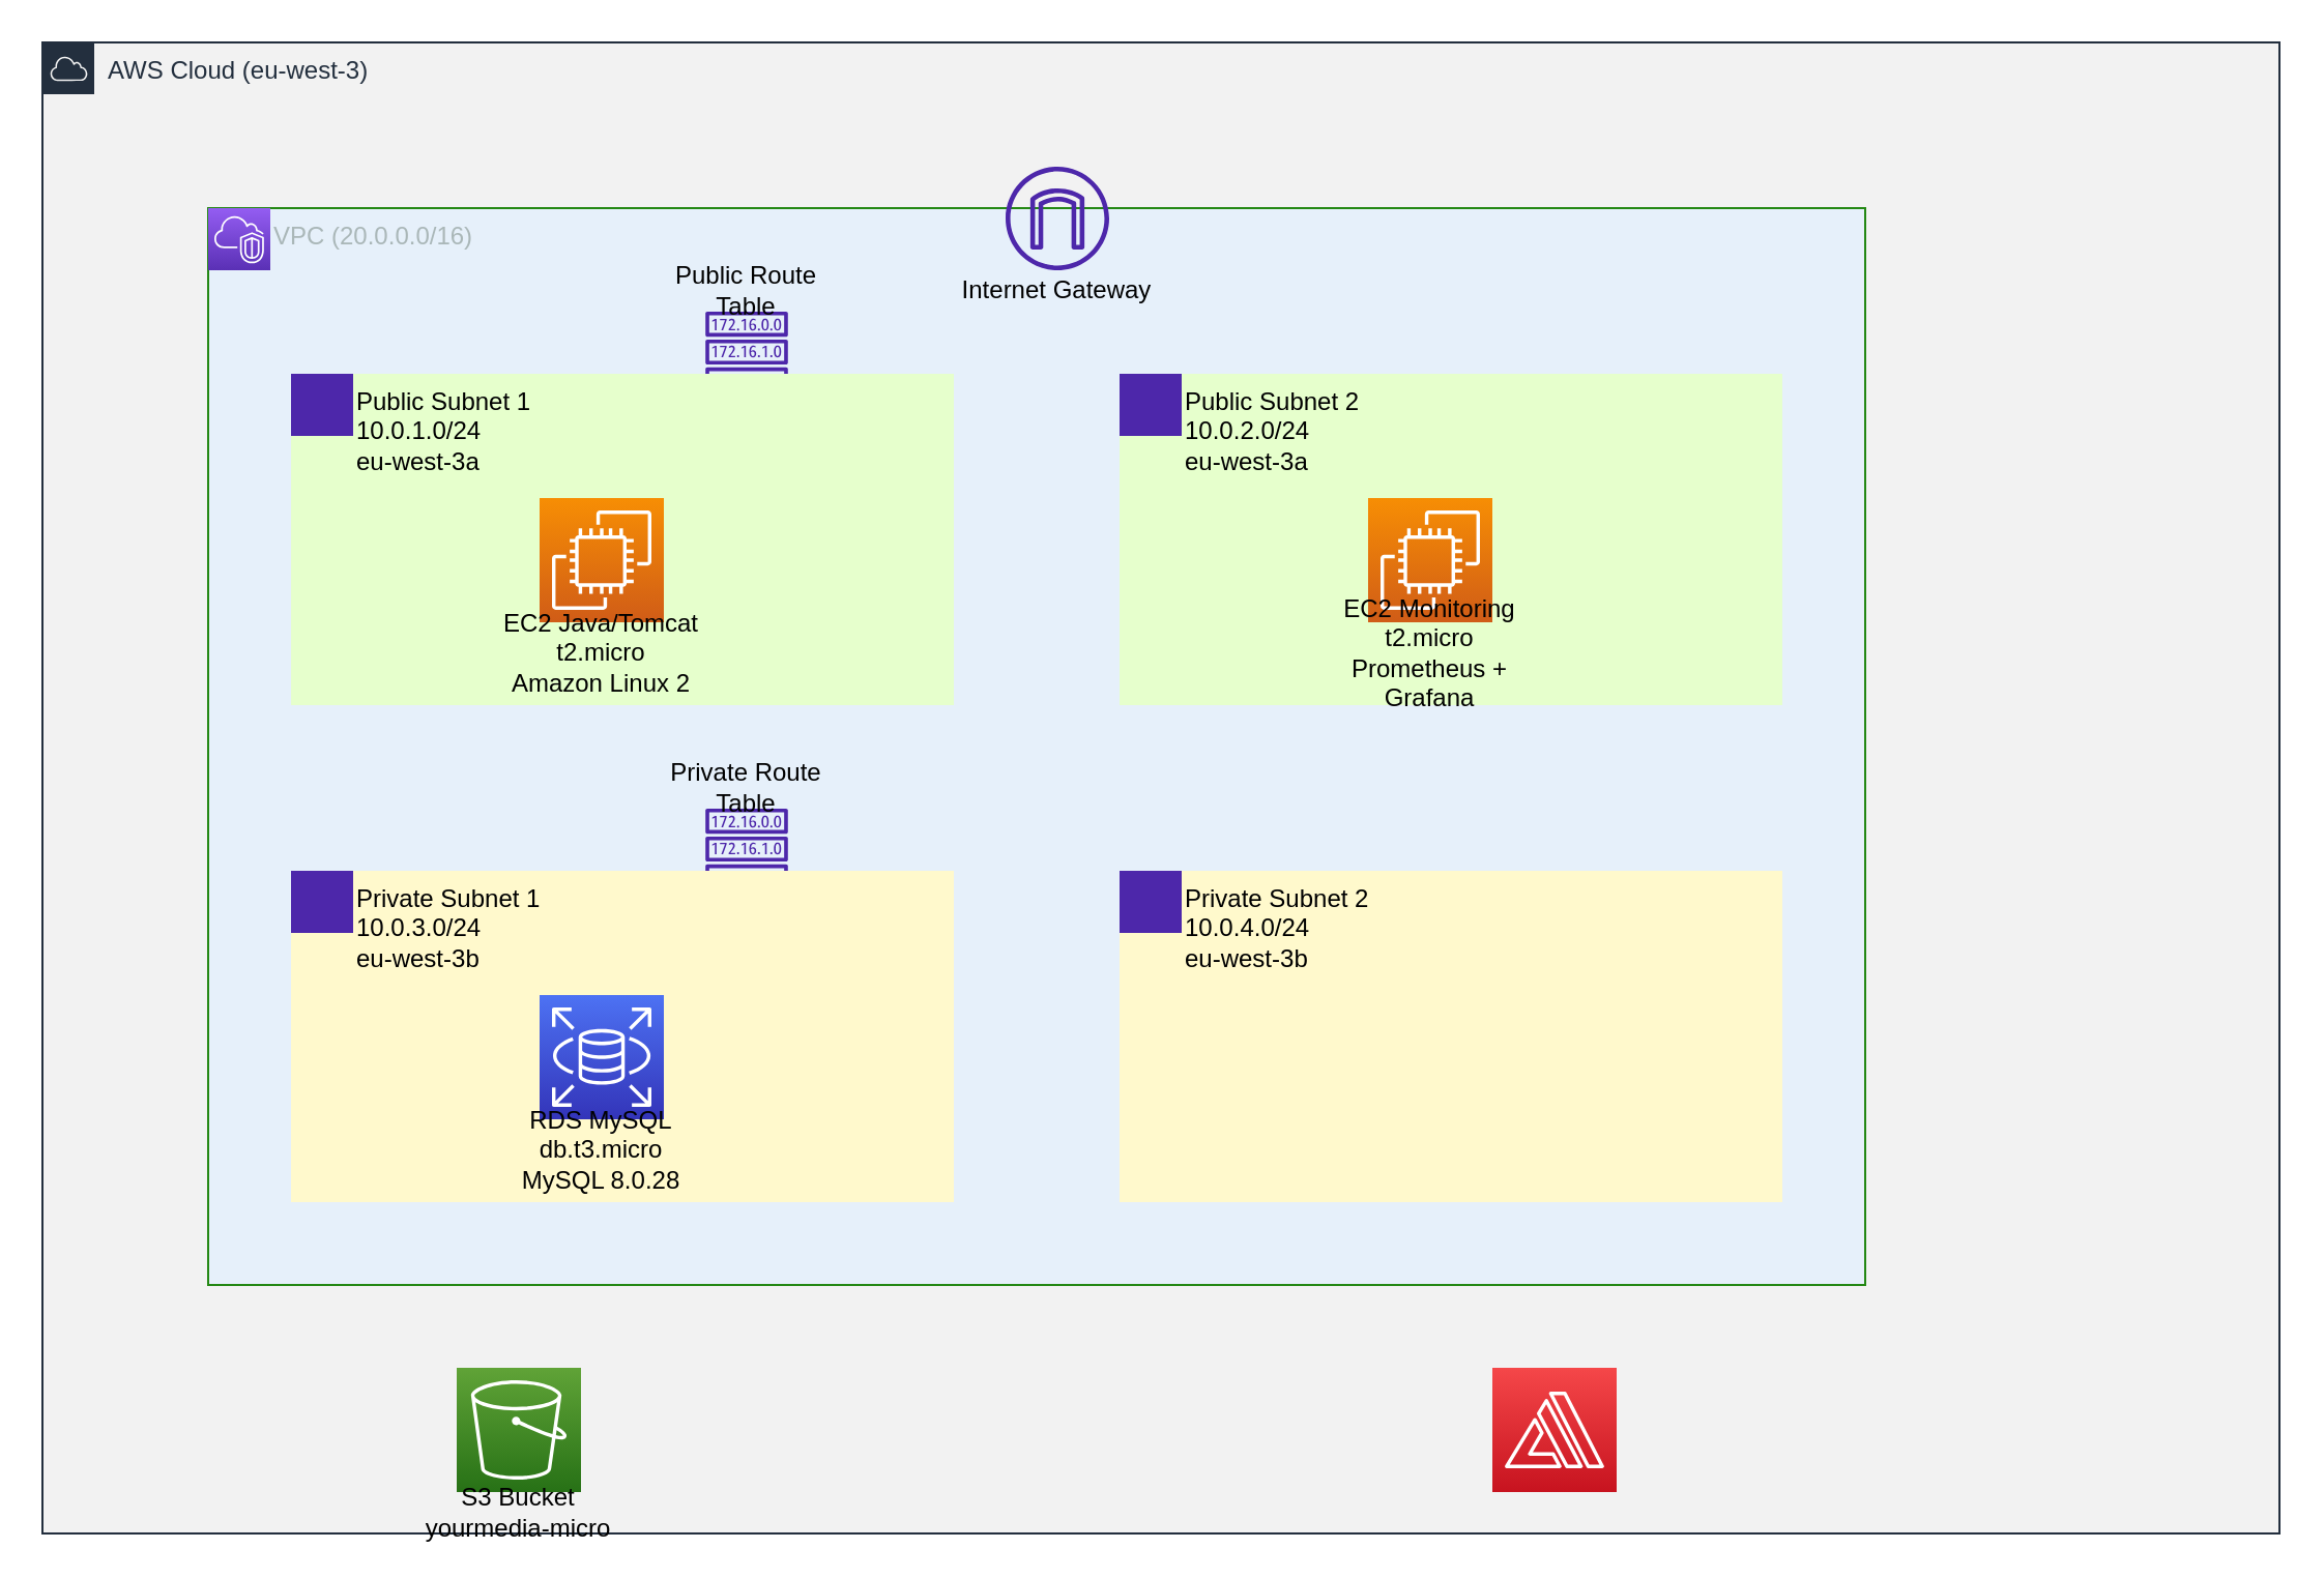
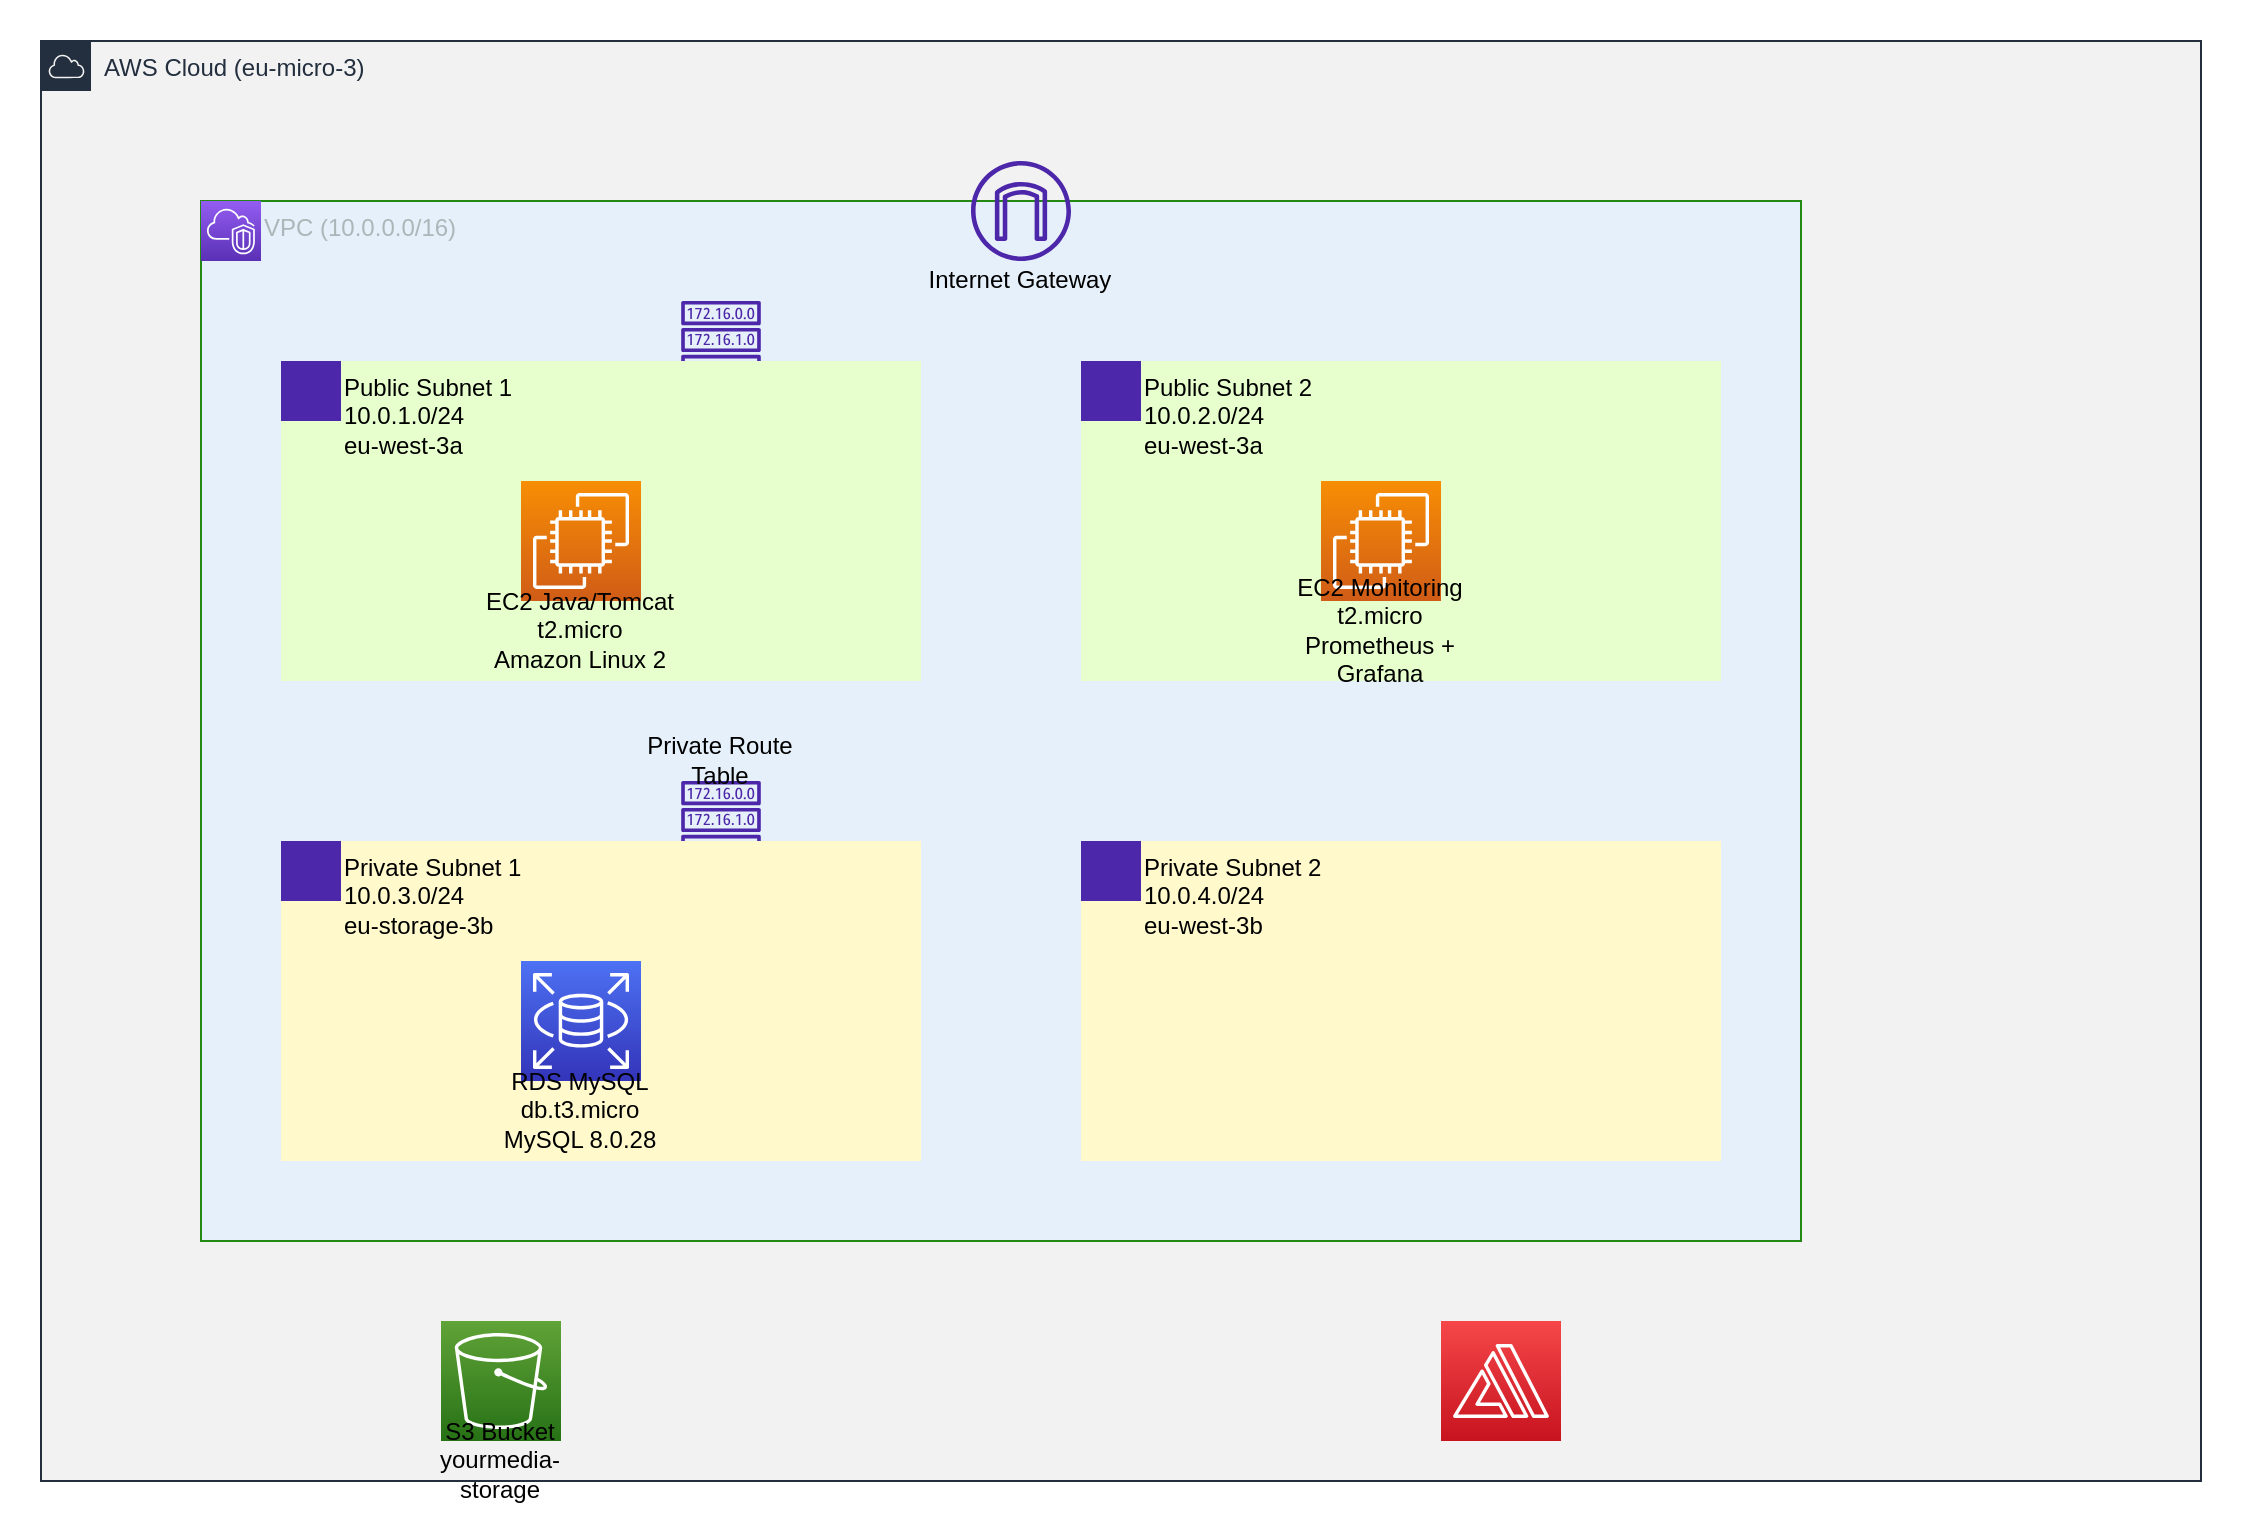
- <mxCell id="2" value="AWS Cloud (eu-west-3)" style="points=[[0,0],[0.25,0],[0.5,0],[0.75,0],[1,0],[1,0.25],[1,0.5],[1,0.75],[1,1],[0.75,1],[0.5,1],[0.25,1],[0,1],[0,0.75],[0,0.5],[0,0.25]];outlineConnect=0;gradientColor=none;html=1;whiteSpace=wrap;fontSize=12;fontStyle=0;container=1;pointerEvents=0;collapsible=0;recursiveResize=0;shape=mxgraph.aws4.group;grIcon=mxgraph.aws4.group_aws_cloud;strokeColor=#232F3E;fillColor=#F2F2F2;verticalAlign=top;align=left;spacingLeft=30;fontColor=#232F3E;dashed=0;" vertex="1" parent="1"><mxGeometry x="20" y="20" width="1080" height="720" as="geometry" /></mxCell>
+ <mxCell id="2" value="AWS Cloud (eu-micro-3)" style="points=[[0,0],[0.25,0],[0.5,0],[0.75,0],[1,0],[1,0.25],[1,0.5],[1,0.75],[1,1],[0.75,1],[0.5,1],[0.25,1],[0,1],[0,0.75],[0,0.5],[0,0.25]];outlineConnect=0;gradientColor=none;html=1;whiteSpace=wrap;fontSize=12;fontStyle=0;container=1;pointerEvents=0;collapsible=0;recursiveResize=0;shape=mxgraph.aws4.group;grIcon=mxgraph.aws4.group_aws_cloud;strokeColor=#232F3E;fillColor=#F2F2F2;verticalAlign=top;align=left;spacingLeft=30;fontColor=#232F3E;dashed=0;" vertex="1" parent="1"><mxGeometry x="20" y="20" width="1080" height="720" as="geometry" /></mxCell>
- <mxCell id="3" value="VPC (20.0.0.0/16)" style="points=[[0,0],[0.25,0],[0.5,0],[0.75,0],[1,0],[1,0.25],[1,0.5],[1,0.75],[1,1],[0.75,1],[0.5,1],[0.25,1],[0,1],[0,0.75],[0,0.5],[0,0.25]];outlineConnect=0;gradientColor=none;html=1;whiteSpace=wrap;fontSize=12;fontStyle=0;container=1;pointerEvents=0;collapsible=0;recursiveResize=0;shape=mxgraph.aws4.group;grIcon=mxgraph.aws4.group_vpc;strokeColor=#248814;fillColor=#E6F0FA;verticalAlign=top;align=left;spacingLeft=30;fontColor=#AAB7B8;dashed=0;" vertex="1" parent="2"><mxGeometry x="80" y="80" width="800" height="520" as="geometry" /></mxCell>
+ <mxCell id="3" value="VPC (10.0.0.0/16)" style="points=[[0,0],[0.25,0],[0.5,0],[0.75,0],[1,0],[1,0.25],[1,0.5],[1,0.75],[1,1],[0.75,1],[0.5,1],[0.25,1],[0,1],[0,0.75],[0,0.5],[0,0.25]];outlineConnect=0;gradientColor=none;html=1;whiteSpace=wrap;fontSize=12;fontStyle=0;container=1;pointerEvents=0;collapsible=0;recursiveResize=0;shape=mxgraph.aws4.group;grIcon=mxgraph.aws4.group_vpc;strokeColor=#248814;fillColor=#E6F0FA;verticalAlign=top;align=left;spacingLeft=30;fontColor=#AAB7B8;dashed=0;" vertex="1" parent="2"><mxGeometry x="80" y="80" width="800" height="520" as="geometry" /></mxCell>
- <mxCell id="8" value="Public Route Table" style="text;html=1;strokeColor=none;fillColor=none;align=center;verticalAlign=middle;whiteSpace=wrap;rounded=0;" vertex="1" parent="3"><mxGeometry x="210" y="30" width="100" height="20" as="geometry" /></mxCell>
- <mxCell id="19" value="Private Subnet 1&#10;10.0.3.0/24&#10;eu-west-3b" style="points=[[0,0],[0.25,0],[0.5,0],[0.75,0],[1,0],[1,0.25],[1,0.5],[1,0.75],[1,1],[0.75,1],[0.5,1],[0.25,1],[0,1],[0,0.75],[0,0.5],[0,0.25]];outlineConnect=0;gradientColor=none;html=1;whiteSpace=wrap;fontSize=12;fontStyle=0;container=1;pointerEvents=0;collapsible=0;recursiveResize=0;shape=mxgraph.aws4.group;grIcon=mxgraph.aws4.group_security_group;grStroke=0;strokeColor=#147EBA;fillColor=#FFF9CC;verticalAlign=top;align=left;spacingLeft=30;fontColor=#000000;dashed=0;" vertex="1" parent="3"><mxGeometry x="40" y="320" width="320" height="160" as="geometry" /></mxCell>
+ <mxCell id="19" value="Private Subnet 1&#10;10.0.3.0/24&#10;eu-storage-3b" style="points=[[0,0],[0.25,0],[0.5,0],[0.75,0],[1,0],[1,0.25],[1,0.5],[1,0.75],[1,1],[0.75,1],[0.5,1],[0.25,1],[0,1],[0,0.75],[0,0.5],[0,0.25]];outlineConnect=0;gradientColor=none;html=1;whiteSpace=wrap;fontSize=12;fontStyle=0;container=1;pointerEvents=0;collapsible=0;recursiveResize=0;shape=mxgraph.aws4.group;grIcon=mxgraph.aws4.group_security_group;grStroke=0;strokeColor=#147EBA;fillColor=#FFF9CC;verticalAlign=top;align=left;spacingLeft=30;fontColor=#000000;dashed=0;" vertex="1" parent="3"><mxGeometry x="40" y="320" width="320" height="160" as="geometry" /></mxCell>
- <mxCell id="26" value="S3 Bucket&#10;yourmedia-micro" style="text;html=1;strokeColor=none;fillColor=none;align=center;verticalAlign=middle;whiteSpace=wrap;rounded=0;" vertex="1" parent="2"><mxGeometry x="180" y="700" width="100" height="20" as="geometry" /></mxCell>
+ <mxCell id="26" value="S3 Bucket&#10;yourmedia-storage" style="text;html=1;strokeColor=none;fillColor=none;align=center;verticalAlign=middle;whiteSpace=wrap;rounded=0;" vertex="1" parent="2"><mxGeometry x="180" y="700" width="100" height="20" as="geometry" /></mxCell>
